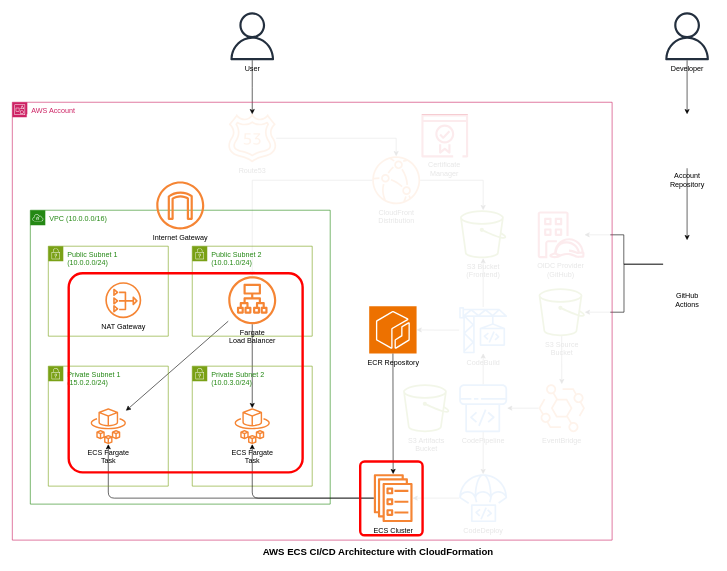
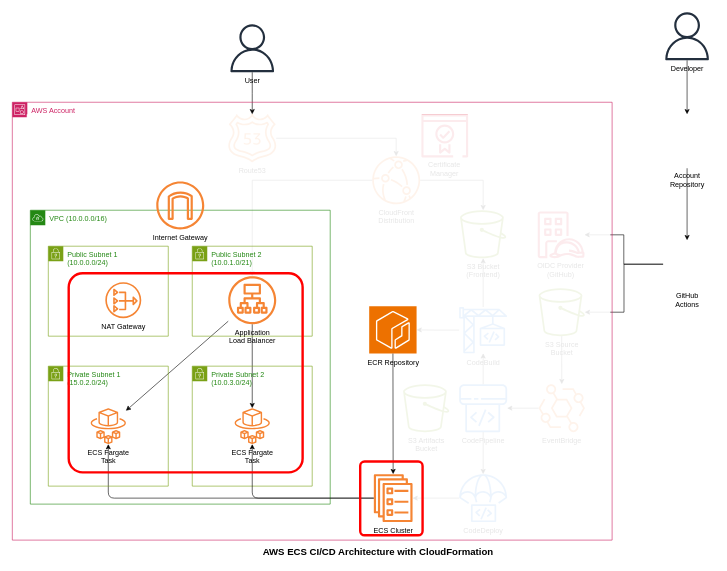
- <mxCell id="11" value="User" style="outlineConnect=0;dashed=0;verticalLabelPosition=bottom;verticalAlign=top;align=center;html=1;shape=mxgraph.aws4.user;fillColor=#232F3E;gradientColor=none;" parent="1" vertex="1"><mxGeometry x="380" y="20" width="80" height="80" as="geometry" /></mxCell>
+ <mxCell id="11" value="User" style="outlineConnect=0;dashed=0;verticalLabelPosition=bottom;verticalAlign=top;align=center;html=1;shape=mxgraph.aws4.user;fillColor=#232F3E;gradientColor=none;" parent="1" vertex="1"><mxGeometry x="380" y="40" width="80" height="80" as="geometry" /></mxCell>
- <mxCell id="56" value="Public Subnet 2&#10;(10.0.1.0/24)" style="points=[[0,0],[0.25,0],[0.5,0],[0.75,0],[1,0],[1,0.25],[1,0.5],[1,0.75],[1,1],[0.75,1],[0.5,1],[0.25,1],[0,1],[0,0.75],[0,0.5],[0,0.25]];outlineConnect=0;gradientColor=none;html=1;whiteSpace=wrap;fontSize=12;fontStyle=0;container=1;pointerEvents=0;collapsible=0;recursiveResize=0;shape=mxgraph.aws4.group;grIcon=mxgraph.aws4.group_security_group;strokeColor=#7AA116;fillColor=none;verticalAlign=top;align=left;spacingLeft=30;fontColor=#248814;dashed=0;" parent="1" vertex="1"><mxGeometry x="320" y="410" width="200" height="150" as="geometry" /></mxCell>
+ <mxCell id="56" value="Public Subnet 2&#10;(10.0.1.0/21)" style="points=[[0,0],[0.25,0],[0.5,0],[0.75,0],[1,0],[1,0.25],[1,0.5],[1,0.75],[1,1],[0.75,1],[0.5,1],[0.25,1],[0,1],[0,0.75],[0,0.5],[0,0.25]];outlineConnect=0;gradientColor=none;html=1;whiteSpace=wrap;fontSize=12;fontStyle=0;container=1;pointerEvents=0;collapsible=0;recursiveResize=0;shape=mxgraph.aws4.group;grIcon=mxgraph.aws4.group_security_group;strokeColor=#7AA116;fillColor=none;verticalAlign=top;align=left;spacingLeft=30;fontColor=#248814;dashed=0;" parent="1" vertex="1"><mxGeometry x="320" y="410" width="200" height="150" as="geometry" /></mxCell>
- <mxCell id="57" value="Fargate&#10;Load Balancer" style="outlineConnect=0;dashed=0;verticalLabelPosition=bottom;verticalAlign=top;align=center;html=1;shape=mxgraph.aws4.application_load_balancer;fillColor=#F58534;gradientColor=none;" parent="56" vertex="1"><mxGeometry x="60" y="50" width="80" height="80" as="geometry" /></mxCell>
+ <mxCell id="57" value="Application&#10;Load Balancer" style="outlineConnect=0;dashed=0;verticalLabelPosition=bottom;verticalAlign=top;align=center;html=1;shape=mxgraph.aws4.application_load_balancer;fillColor=#F58534;gradientColor=none;" parent="56" vertex="1"><mxGeometry x="60" y="50" width="80" height="80" as="geometry" /></mxCell>
